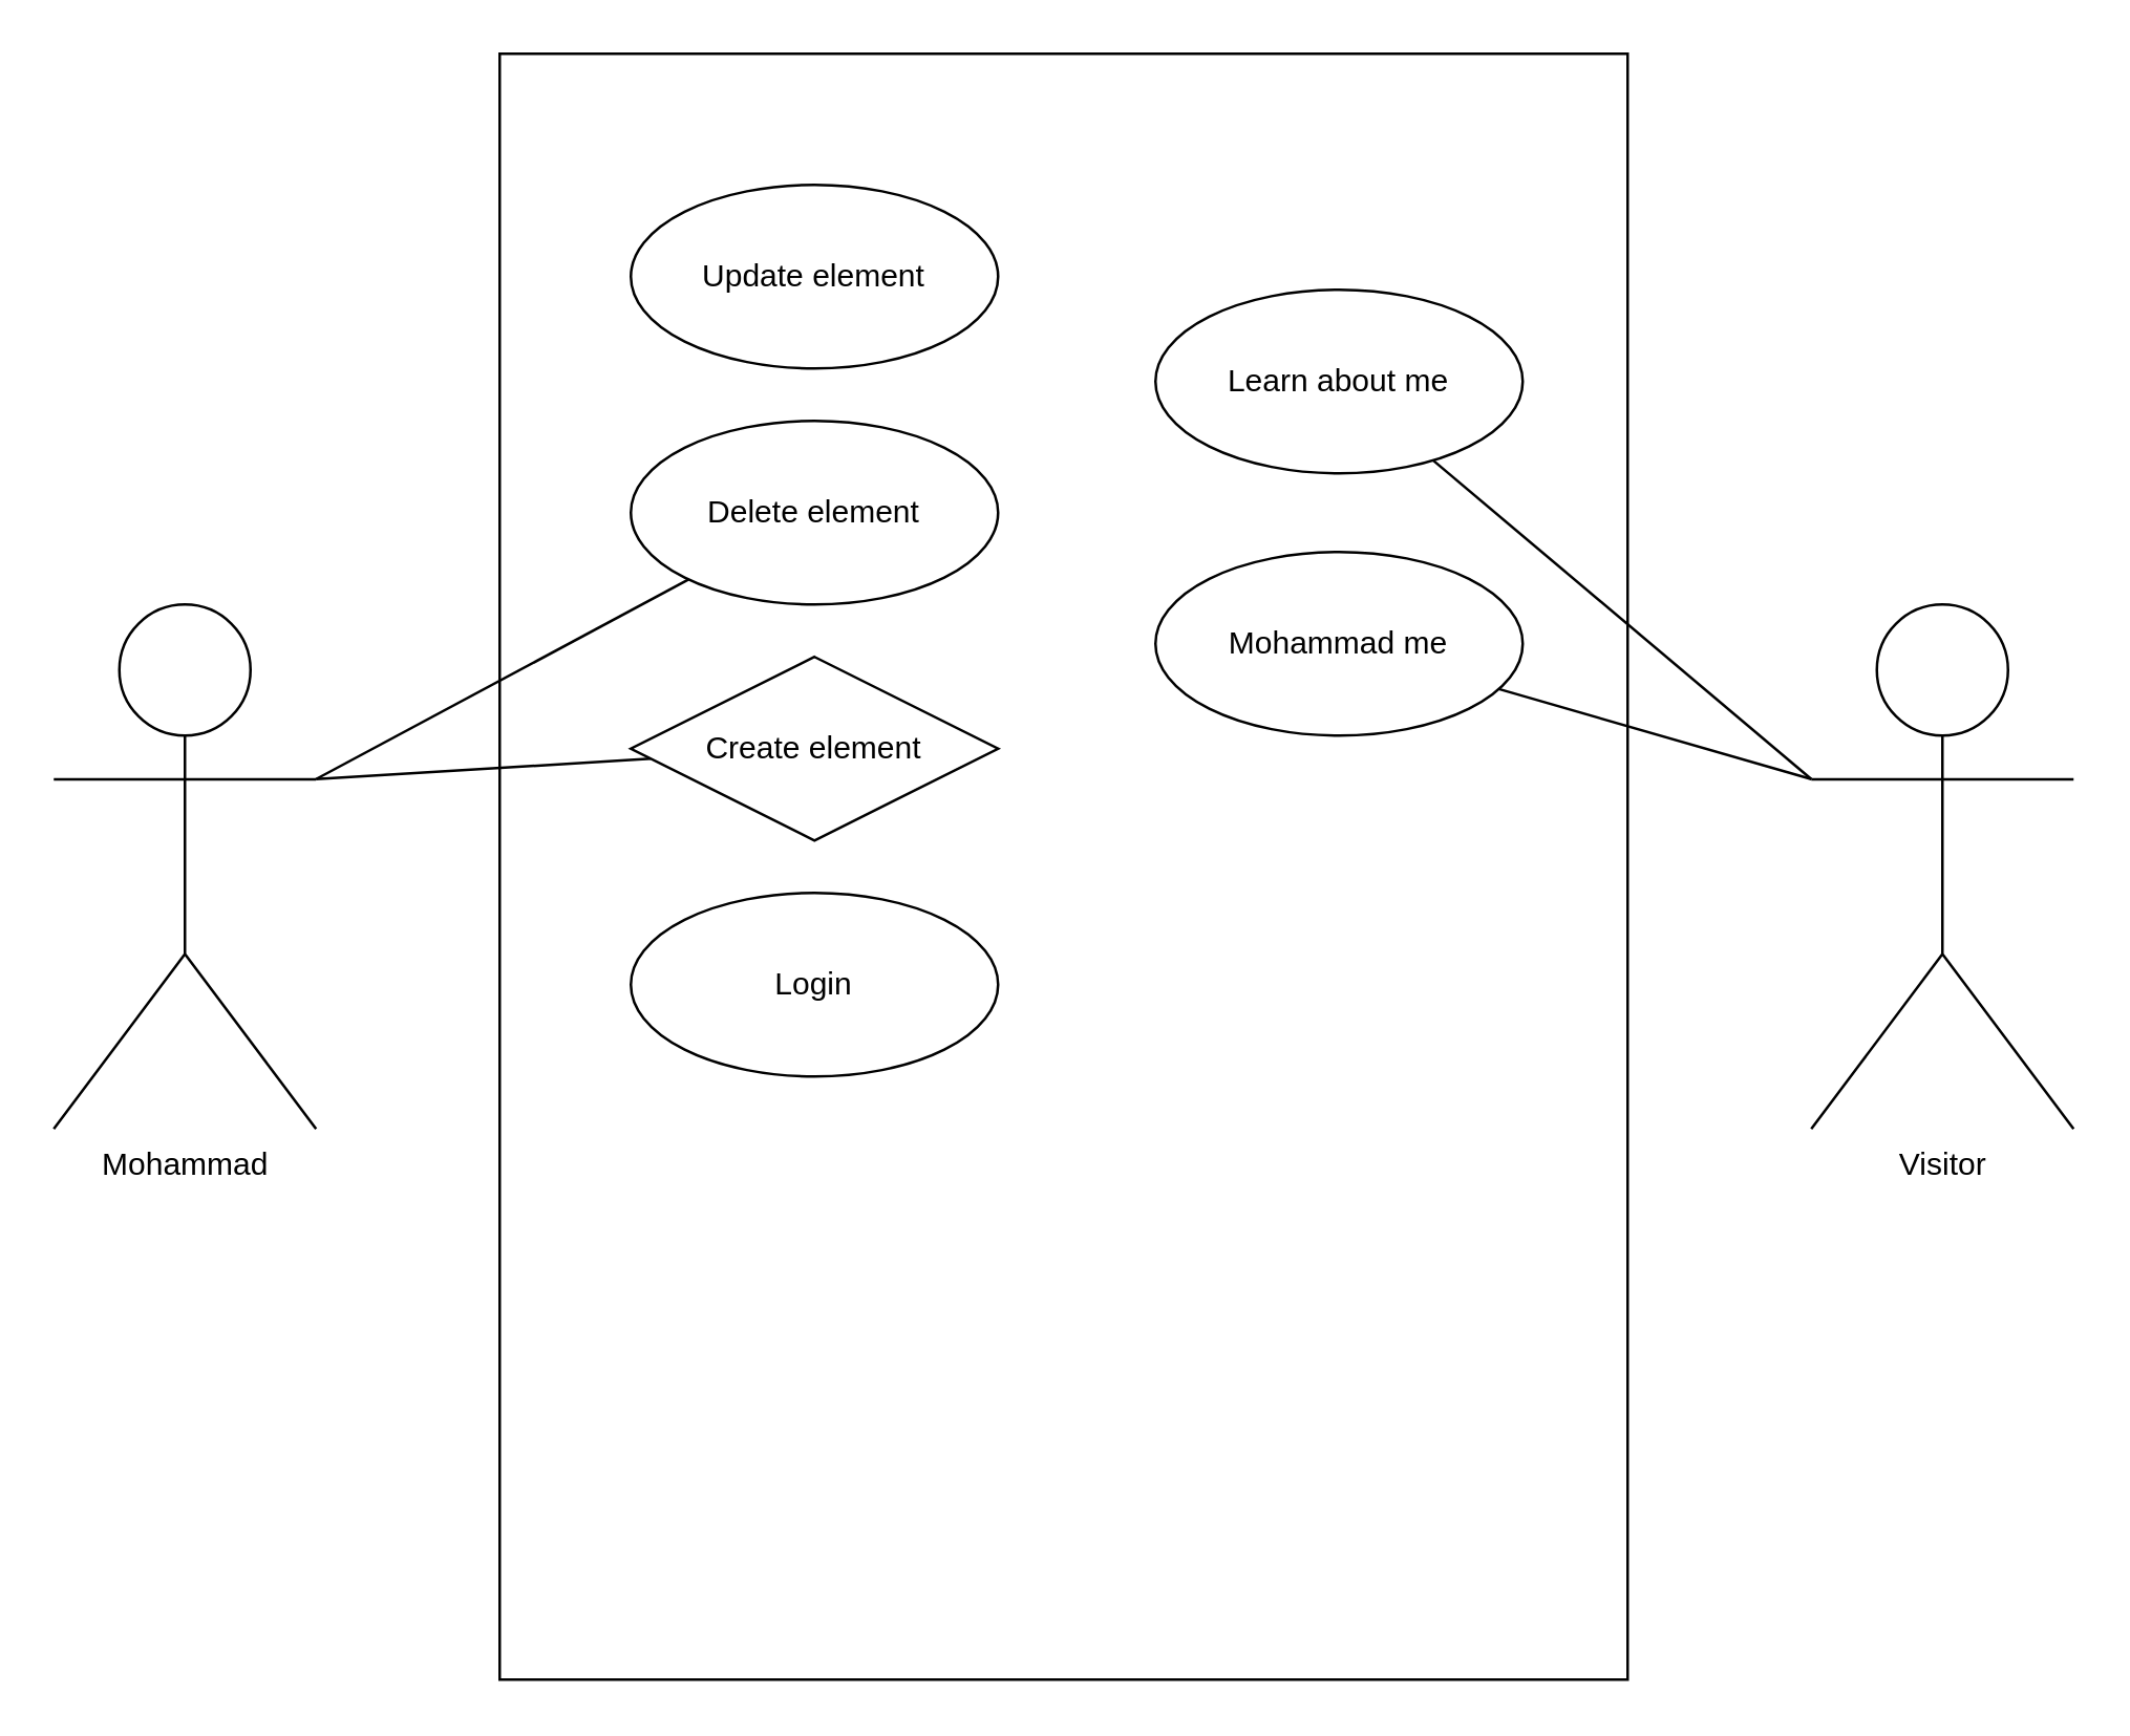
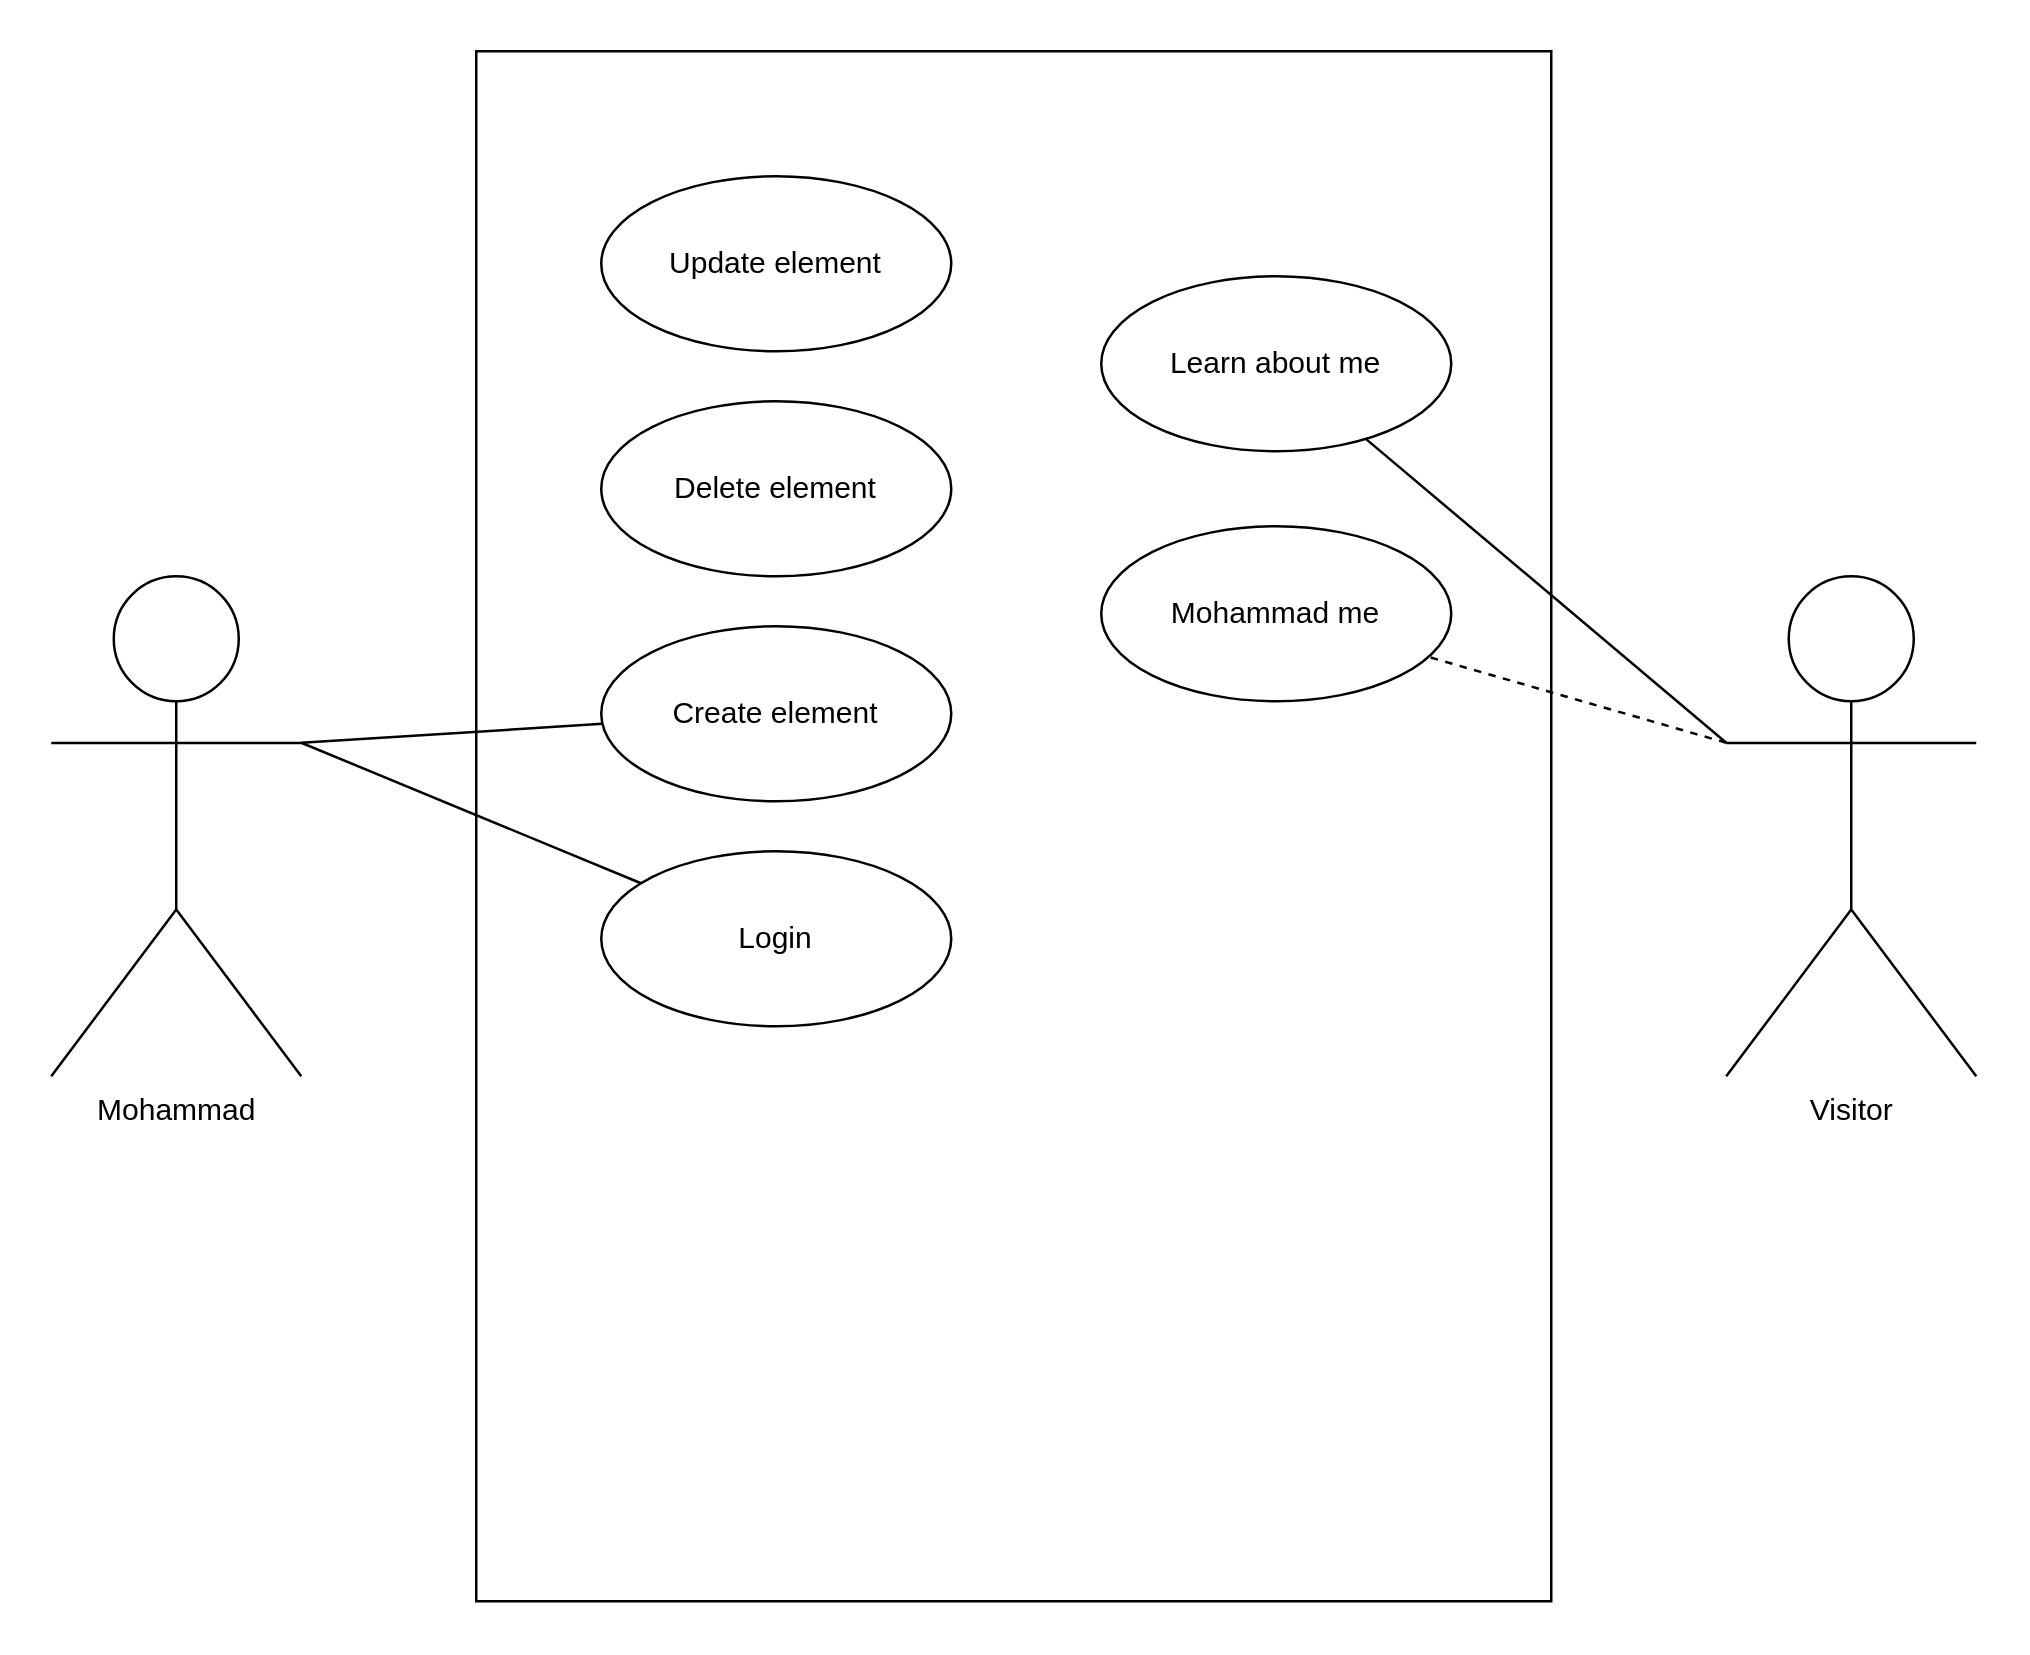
- <mxCell id="3" style="edgeStyle=none;rounded=0;orthogonalLoop=1;jettySize=auto;html=1;exitX=1;exitY=0.333;exitDx=0;exitDy=0;exitPerimeter=0;endArrow=none;endFill=0;" edge="1" parent="1" source="5" target="10"><mxGeometry relative="1" as="geometry" /></mxCell>
+ <mxCell id="3" style="edgeStyle=none;rounded=0;orthogonalLoop=1;jettySize=auto;html=1;exitX=1;exitY=0.333;exitDx=0;exitDy=0;exitPerimeter=0;endArrow=none;endFill=0;" edge="1" parent="1" source="5" target="14"><mxGeometry relative="1" as="geometry" /></mxCell>
- <mxCell id="7" style="edgeStyle=none;rounded=0;orthogonalLoop=1;jettySize=auto;html=1;exitX=0;exitY=0.333;exitDx=0;exitDy=0;exitPerimeter=0;endArrow=none;endFill=0;" edge="1" parent="1" source="8" target="13"><mxGeometry relative="1" as="geometry" /></mxCell>
+ <mxCell id="7" style="edgeStyle=none;rounded=0;orthogonalLoop=1;jettySize=auto;html=1;exitX=0;exitY=0.333;exitDx=0;exitDy=0;exitPerimeter=0;endArrow=none;endFill=0;dashed=1;" edge="1" parent="1" source="8" target="13"><mxGeometry relative="1" as="geometry" /></mxCell>
- <mxCell id="11" value="Create element" style="rhombus;whiteSpace=wrap;html=1;" vertex="1" parent="1"><mxGeometry x="240" y="250" width="140" height="70" as="geometry" /></mxCell>
+ <mxCell id="11" value="Create element" style="ellipse;whiteSpace=wrap;html=1;" vertex="1" parent="1"><mxGeometry x="240" y="250" width="140" height="70" as="geometry" /></mxCell>
